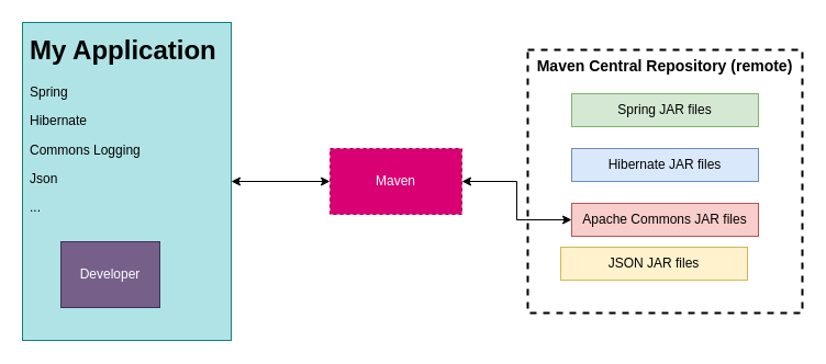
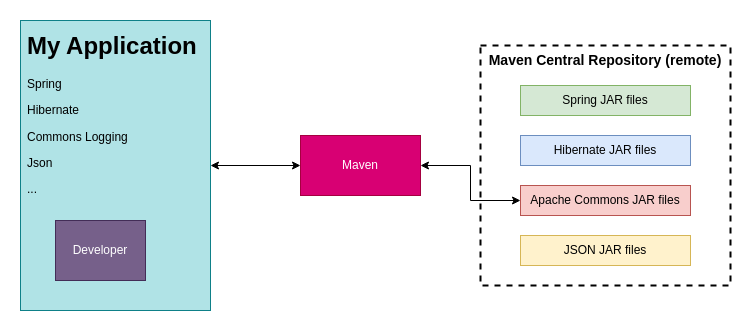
- <mxCell id="12" value="Maven" style="rounded=0;whiteSpace=wrap;html=1;fillColor=#d80073;strokeColor=#A50040;fontColor=#ffffff;dashed=1;" vertex="1" parent="1"><mxGeometry x="300" y="135" width="120" height="60" as="geometry" /></mxCell>
+ <mxCell id="12" value="Maven" style="rounded=0;whiteSpace=wrap;html=1;fillColor=#d80073;strokeColor=#A50040;fontColor=#ffffff;" vertex="1" parent="1"><mxGeometry x="300" y="135" width="120" height="60" as="geometry" /></mxCell>
- <mxCell id="9" value="JSON JAR files" style="rounded=0;whiteSpace=wrap;html=1;fillColor=#fff2cc;strokeColor=#d6b656;" vertex="1" parent="1"><mxGeometry x="510" y="225" width="170" height="30" as="geometry" /></mxCell>
+ <mxCell id="9" value="JSON JAR files" style="rounded=0;whiteSpace=wrap;html=1;fillColor=#fff2cc;strokeColor=#d6b656;" vertex="1" parent="1"><mxGeometry x="520" y="235" width="170" height="30" as="geometry" /></mxCell>
